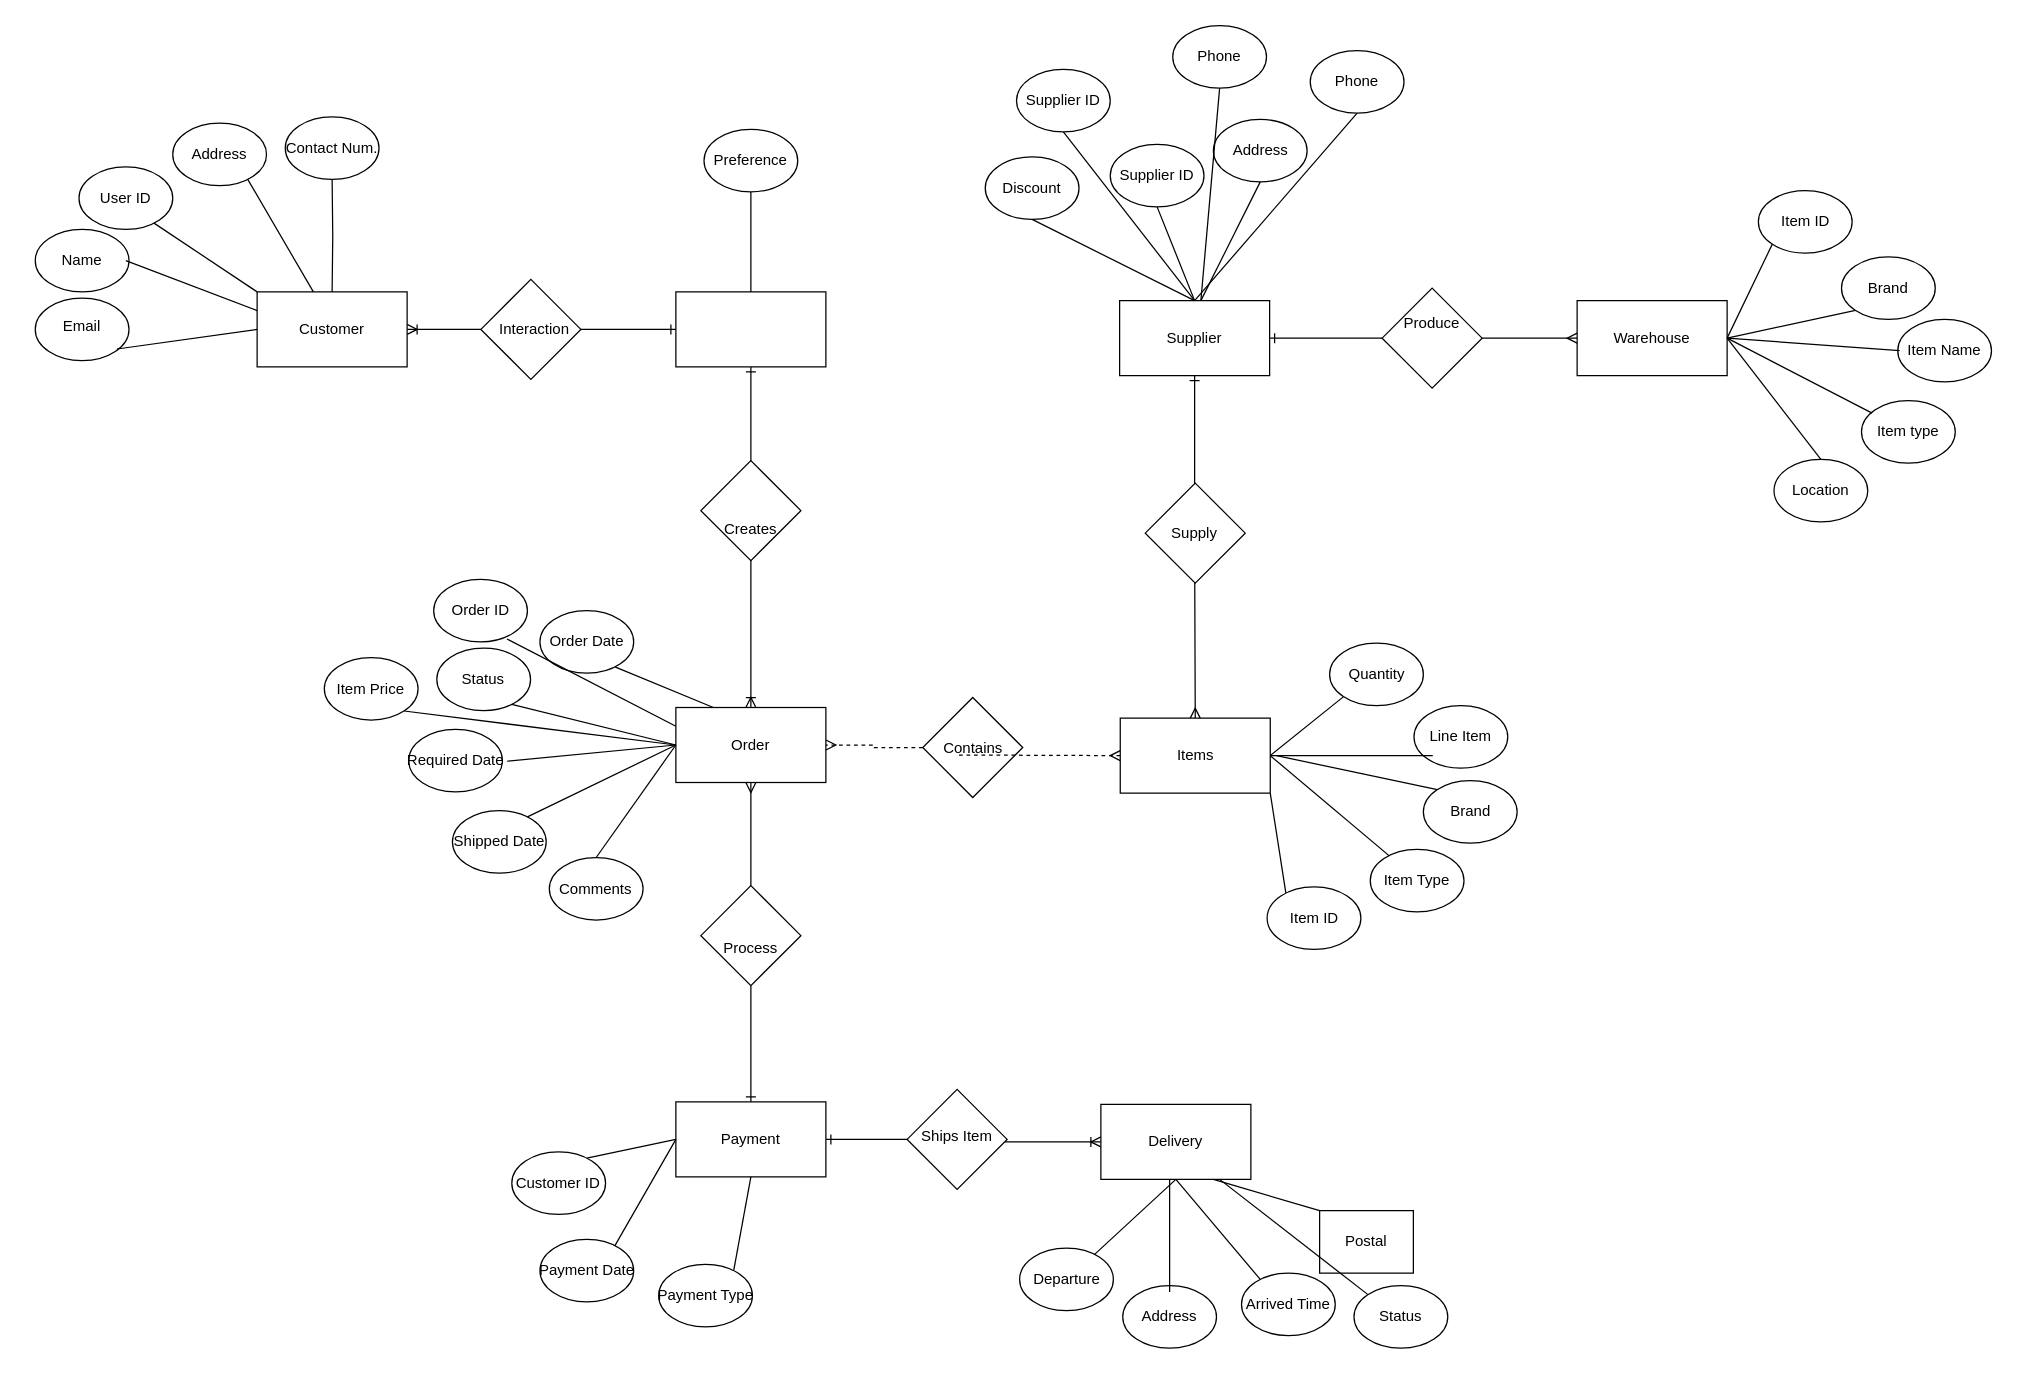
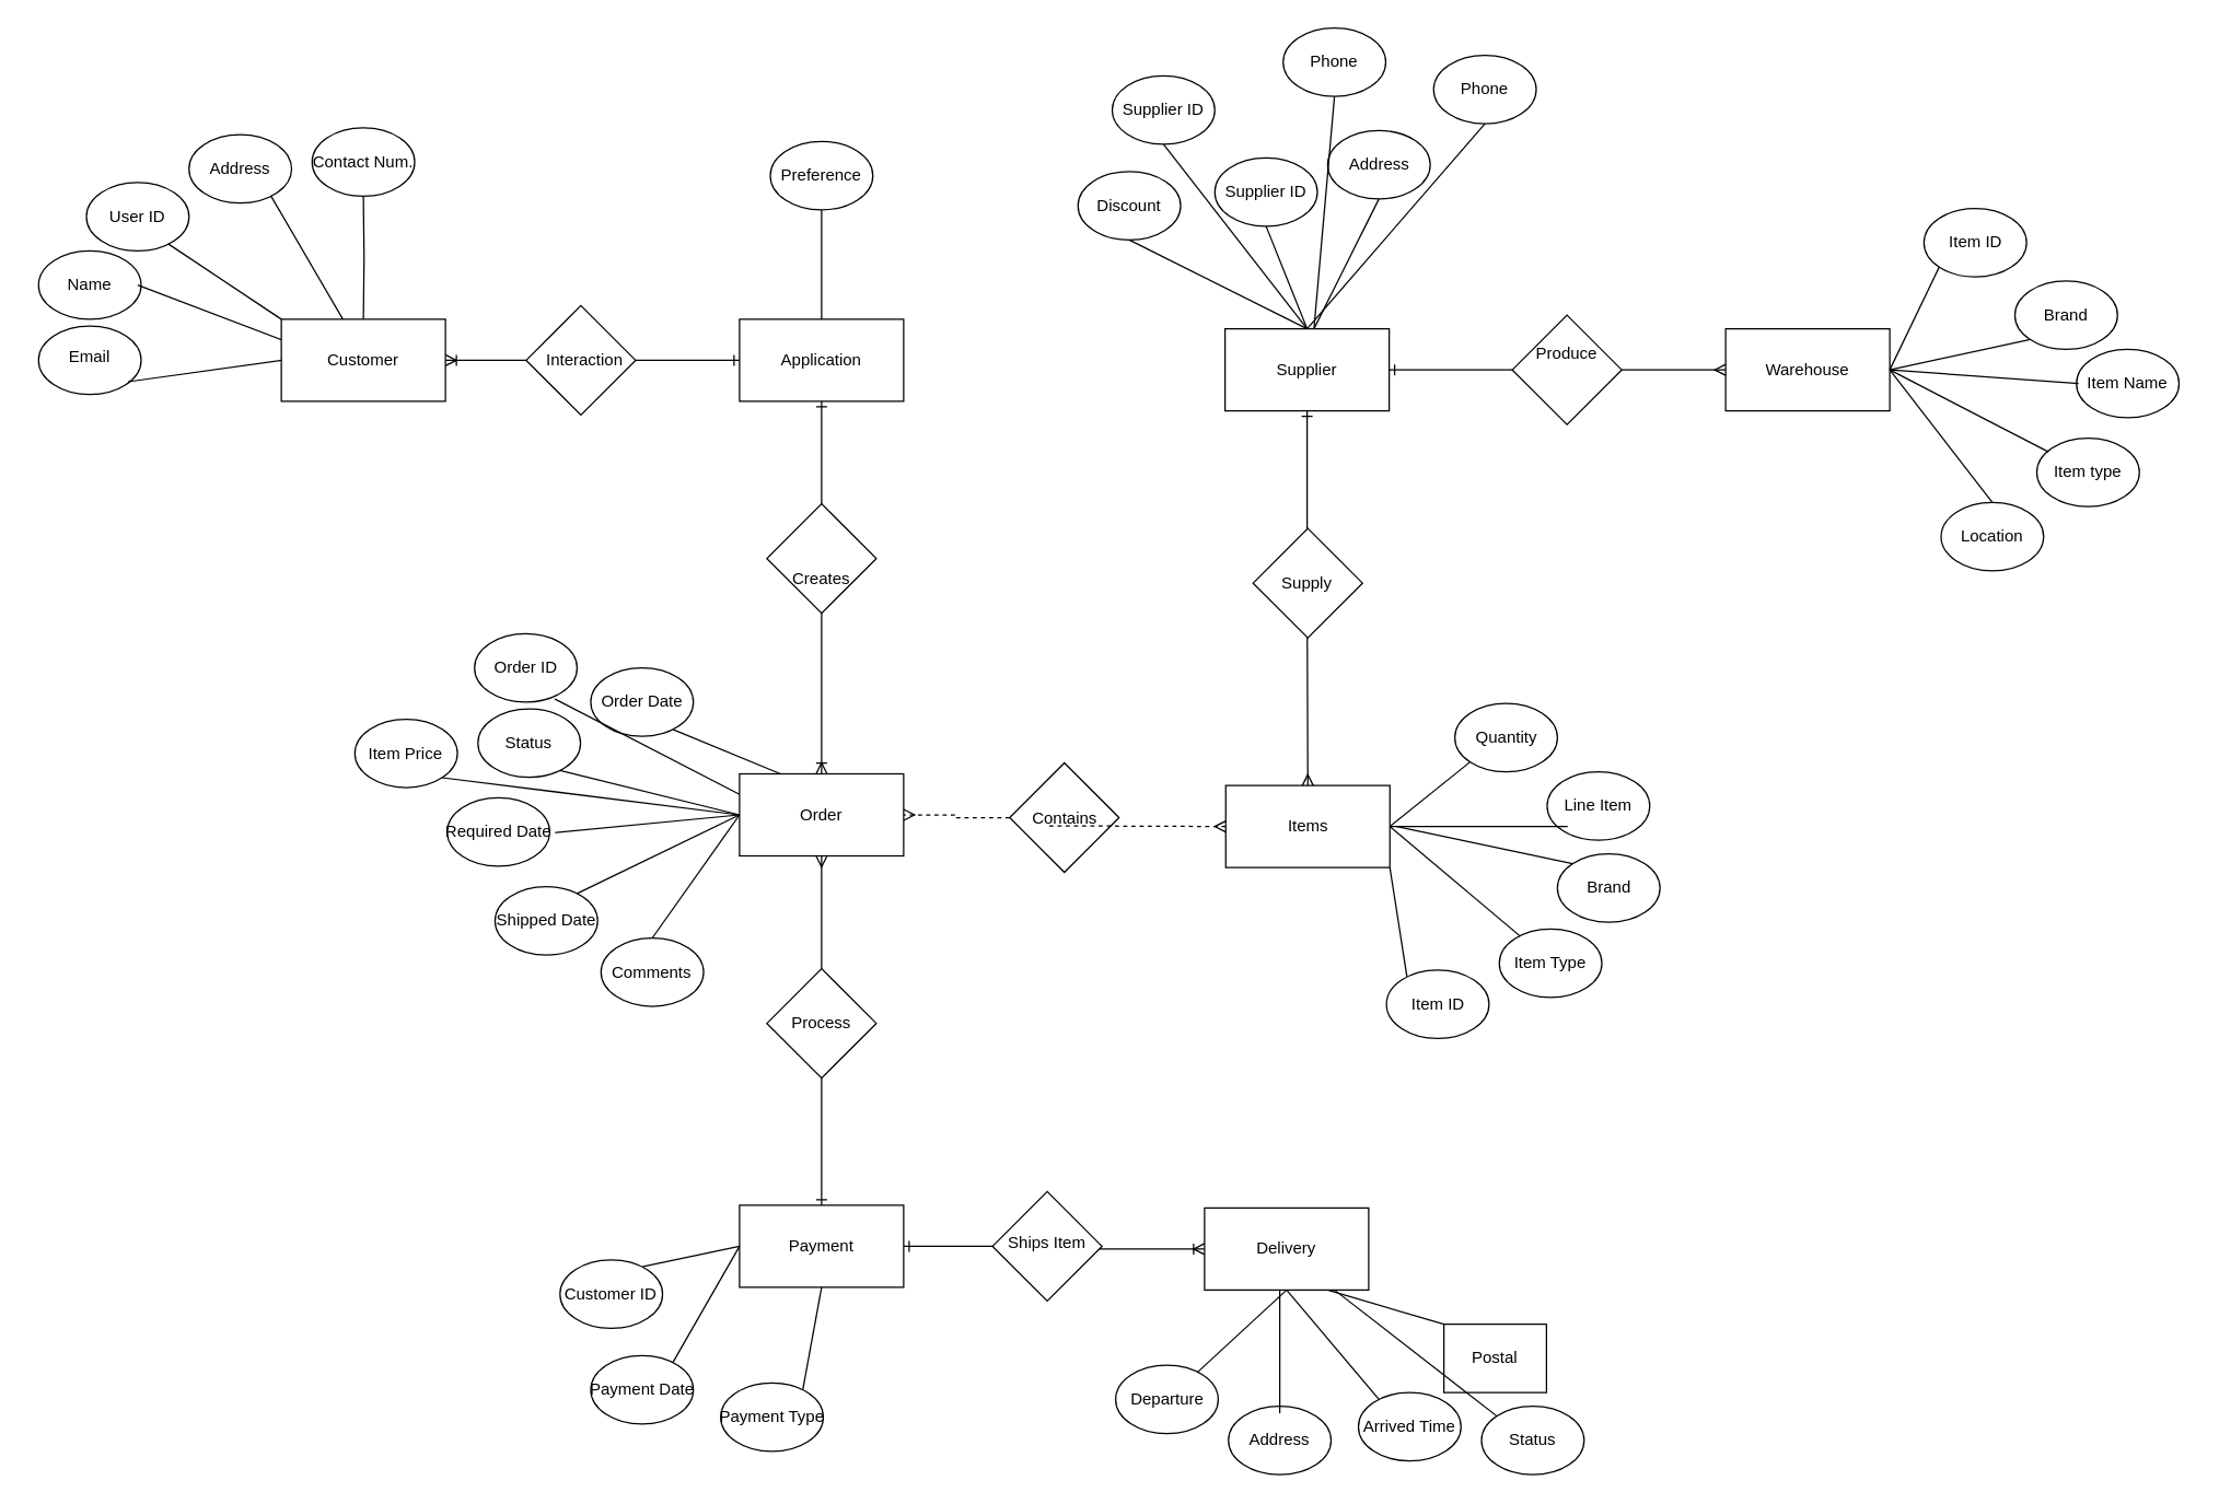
+ <mxCell id="7" value="Application" style="text;html=1;strokeColor=none;fillColor=none;align=center;verticalAlign=middle;whiteSpace=wrap;rounded=0;" parent="1" vertex="1"><mxGeometry x="550" y="243" width="100" height="40" as="geometry" /></mxCell>
- <mxCell id="145" value="Process" style="text;html=1;strokeColor=none;fillColor=none;align=center;verticalAlign=middle;whiteSpace=wrap;rounded=0;" vertex="1" parent="1"><mxGeometry x="570" y="743" width="60" height="30" as="geometry" /></mxCell>
+ <mxCell id="145" value="Process" style="text;html=1;strokeColor=none;fillColor=none;align=center;verticalAlign=middle;whiteSpace=wrap;rounded=0;" vertex="1" parent="1"><mxGeometry x="570" y="733" width="60" height="30" as="geometry" /></mxCell>
